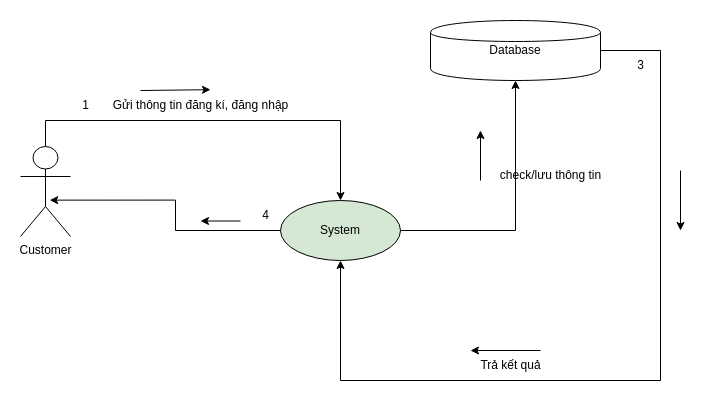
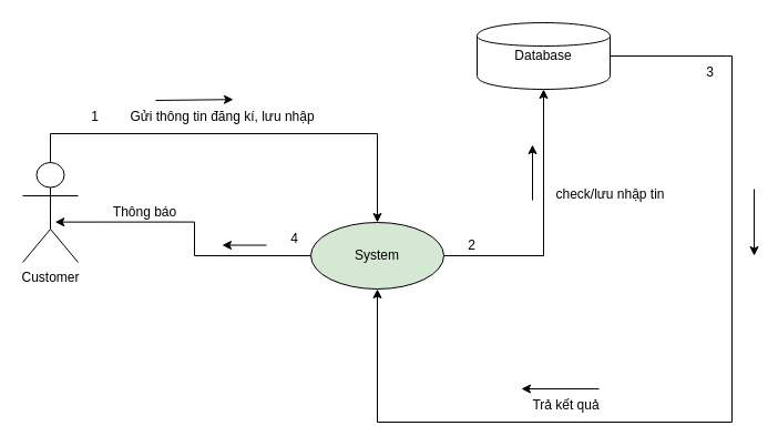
- <mxCell id="8" value="Database" style="shape=cylinder;whiteSpace=wrap;html=1;" parent="1" vertex="1"><mxGeometry x="430" y="20" width="170" height="60" as="geometry" /></mxCell>
+ <mxCell id="8" value="Database" style="shape=cylinder;whiteSpace=wrap;html=1;" parent="1" vertex="1"><mxGeometry x="430" y="20" width="120" height="60" as="geometry" /></mxCell>
- <mxCell id="6" value="Gửi thông tin đăng kí, đăng nhập" style="text;html=1;align=center;verticalAlign=middle;resizable=0;points=[];autosize=1;strokeColor=none;fillColor=none;" parent="1" vertex="1"><mxGeometry x="100" y="90" width="200" height="30" as="geometry" /></mxCell>
+ <mxCell id="6" value="Gửi thông tin đăng kí, lưu nhập" style="text;html=1;align=center;verticalAlign=middle;resizable=0;points=[];autosize=1;strokeColor=none;fillColor=none;" parent="1" vertex="1"><mxGeometry x="100" y="90" width="200" height="30" as="geometry" /></mxCell>
- <mxCell id="9" value="check/lưu thông tin" style="text;html=1;align=center;verticalAlign=middle;resizable=0;points=[];autosize=1;strokeColor=none;fillColor=none;" parent="1" vertex="1"><mxGeometry x="490" y="160" width="120" height="30" as="geometry" /></mxCell>
+ <mxCell id="9" value="check/lưu nhập tin" style="text;html=1;align=center;verticalAlign=middle;resizable=0;points=[];autosize=1;strokeColor=none;fillColor=none;" parent="1" vertex="1"><mxGeometry x="490" y="160" width="120" height="30" as="geometry" /></mxCell>
+ <mxCell id="16" value="Thông báo" style="text;html=1;align=center;verticalAlign=middle;resizable=0;points=[];autosize=1;strokeColor=none;fillColor=none;" parent="1" vertex="1"><mxGeometry x="90" y="176" width="80" height="30" as="geometry" /></mxCell>
+ <mxCell id="11" value="2" style="text;html=1;align=center;verticalAlign=middle;resizable=0;points=[];autosize=1;strokeColor=none;fillColor=none;" parent="1" vertex="1"><mxGeometry x="410" y="206" width="30" height="30" as="geometry" /></mxCell>
